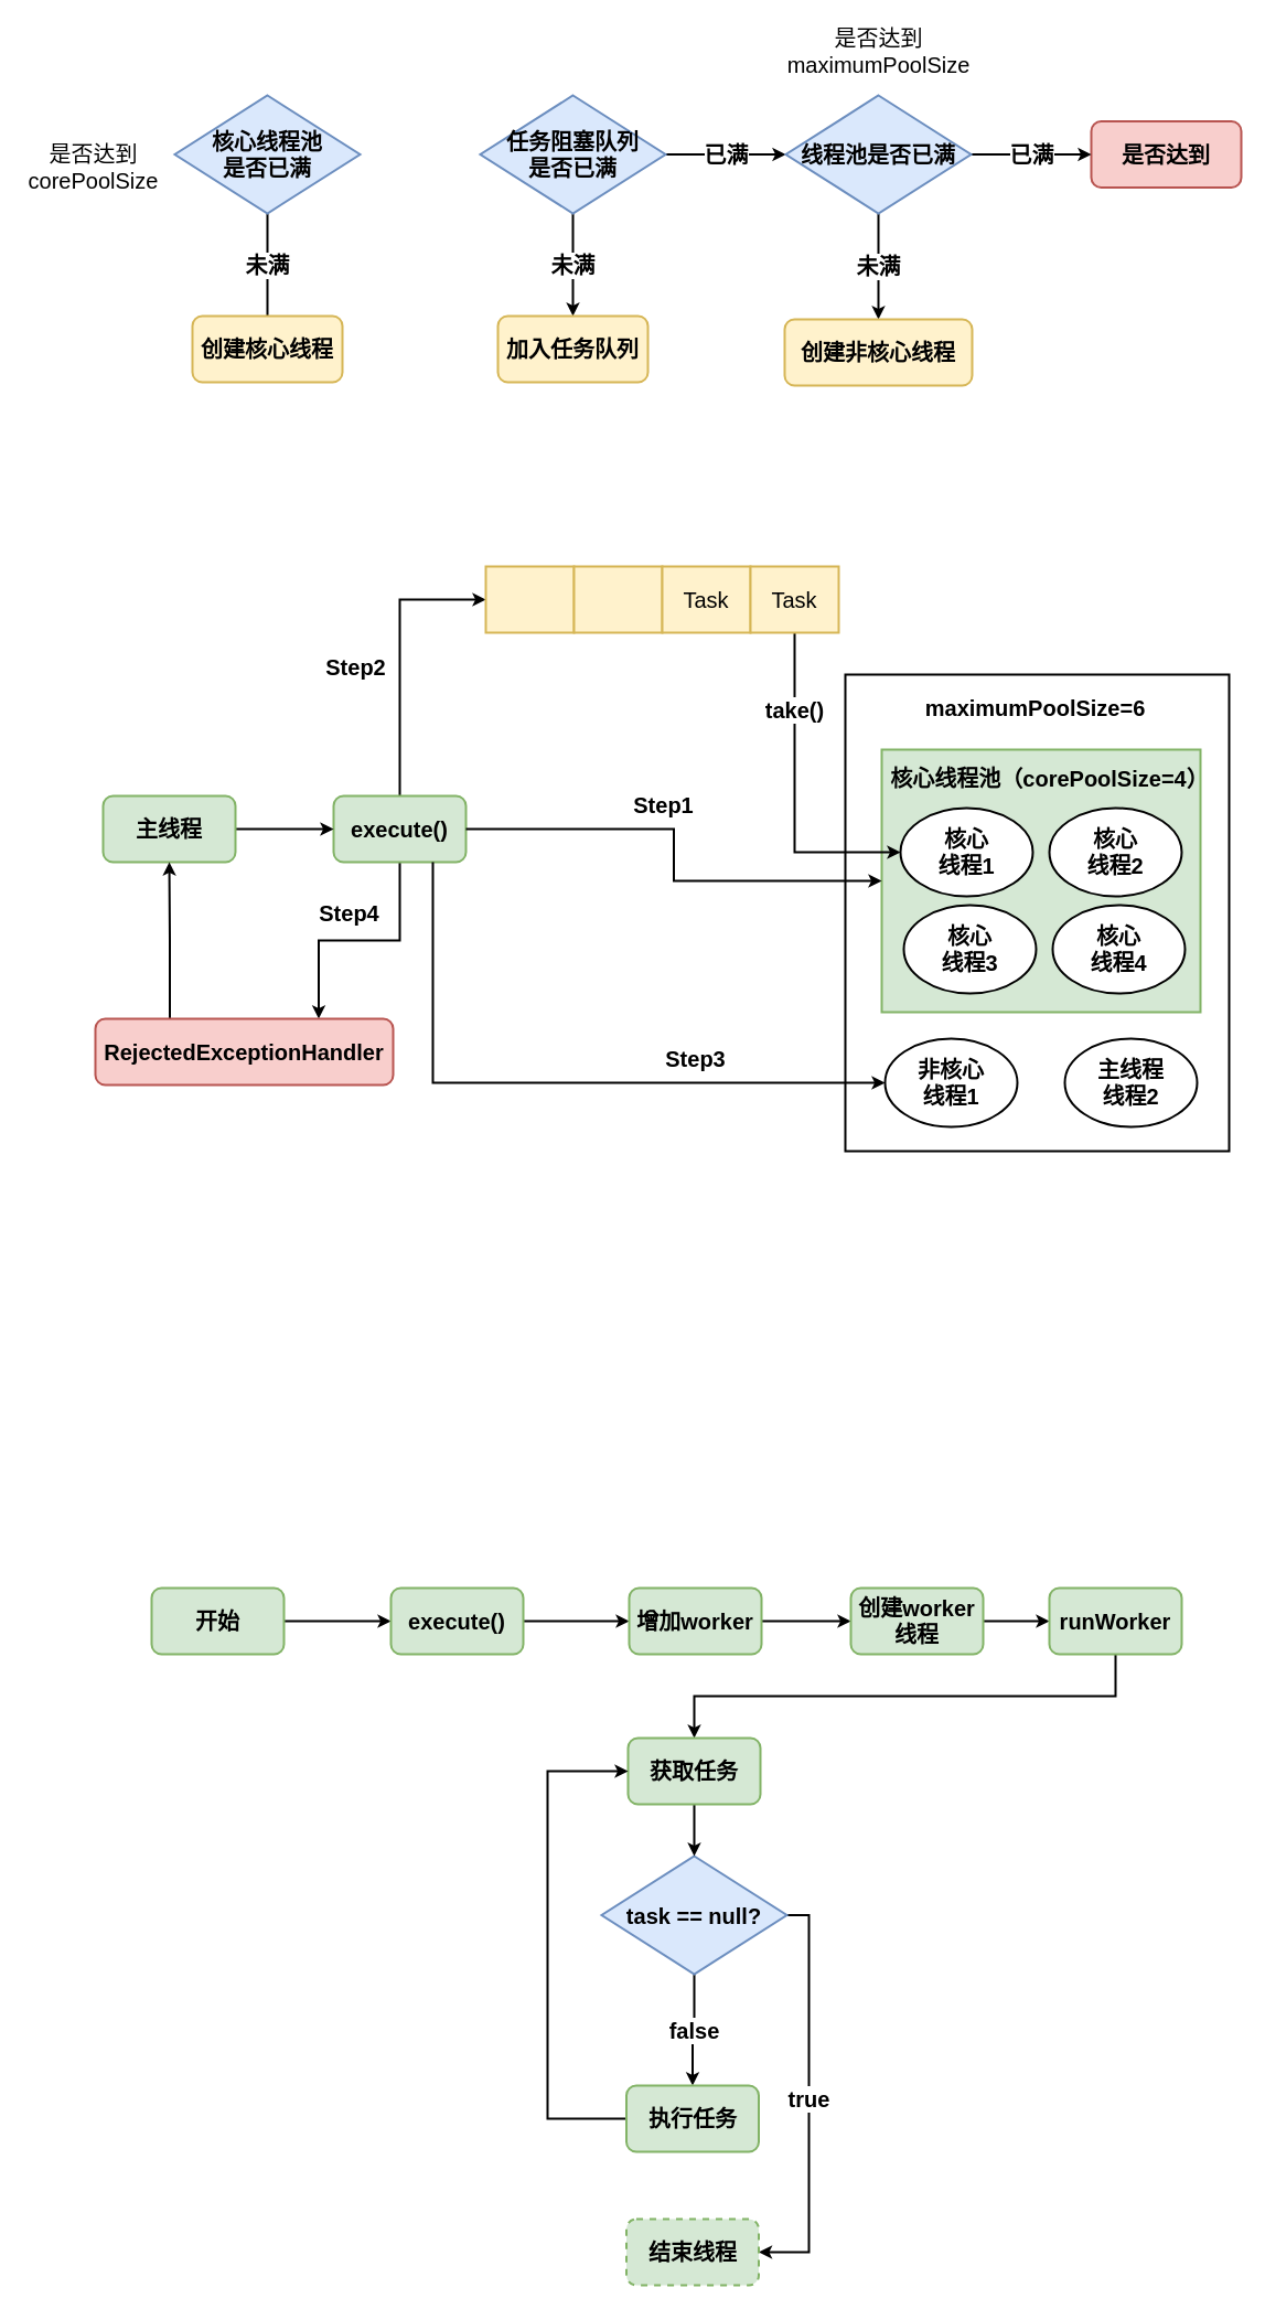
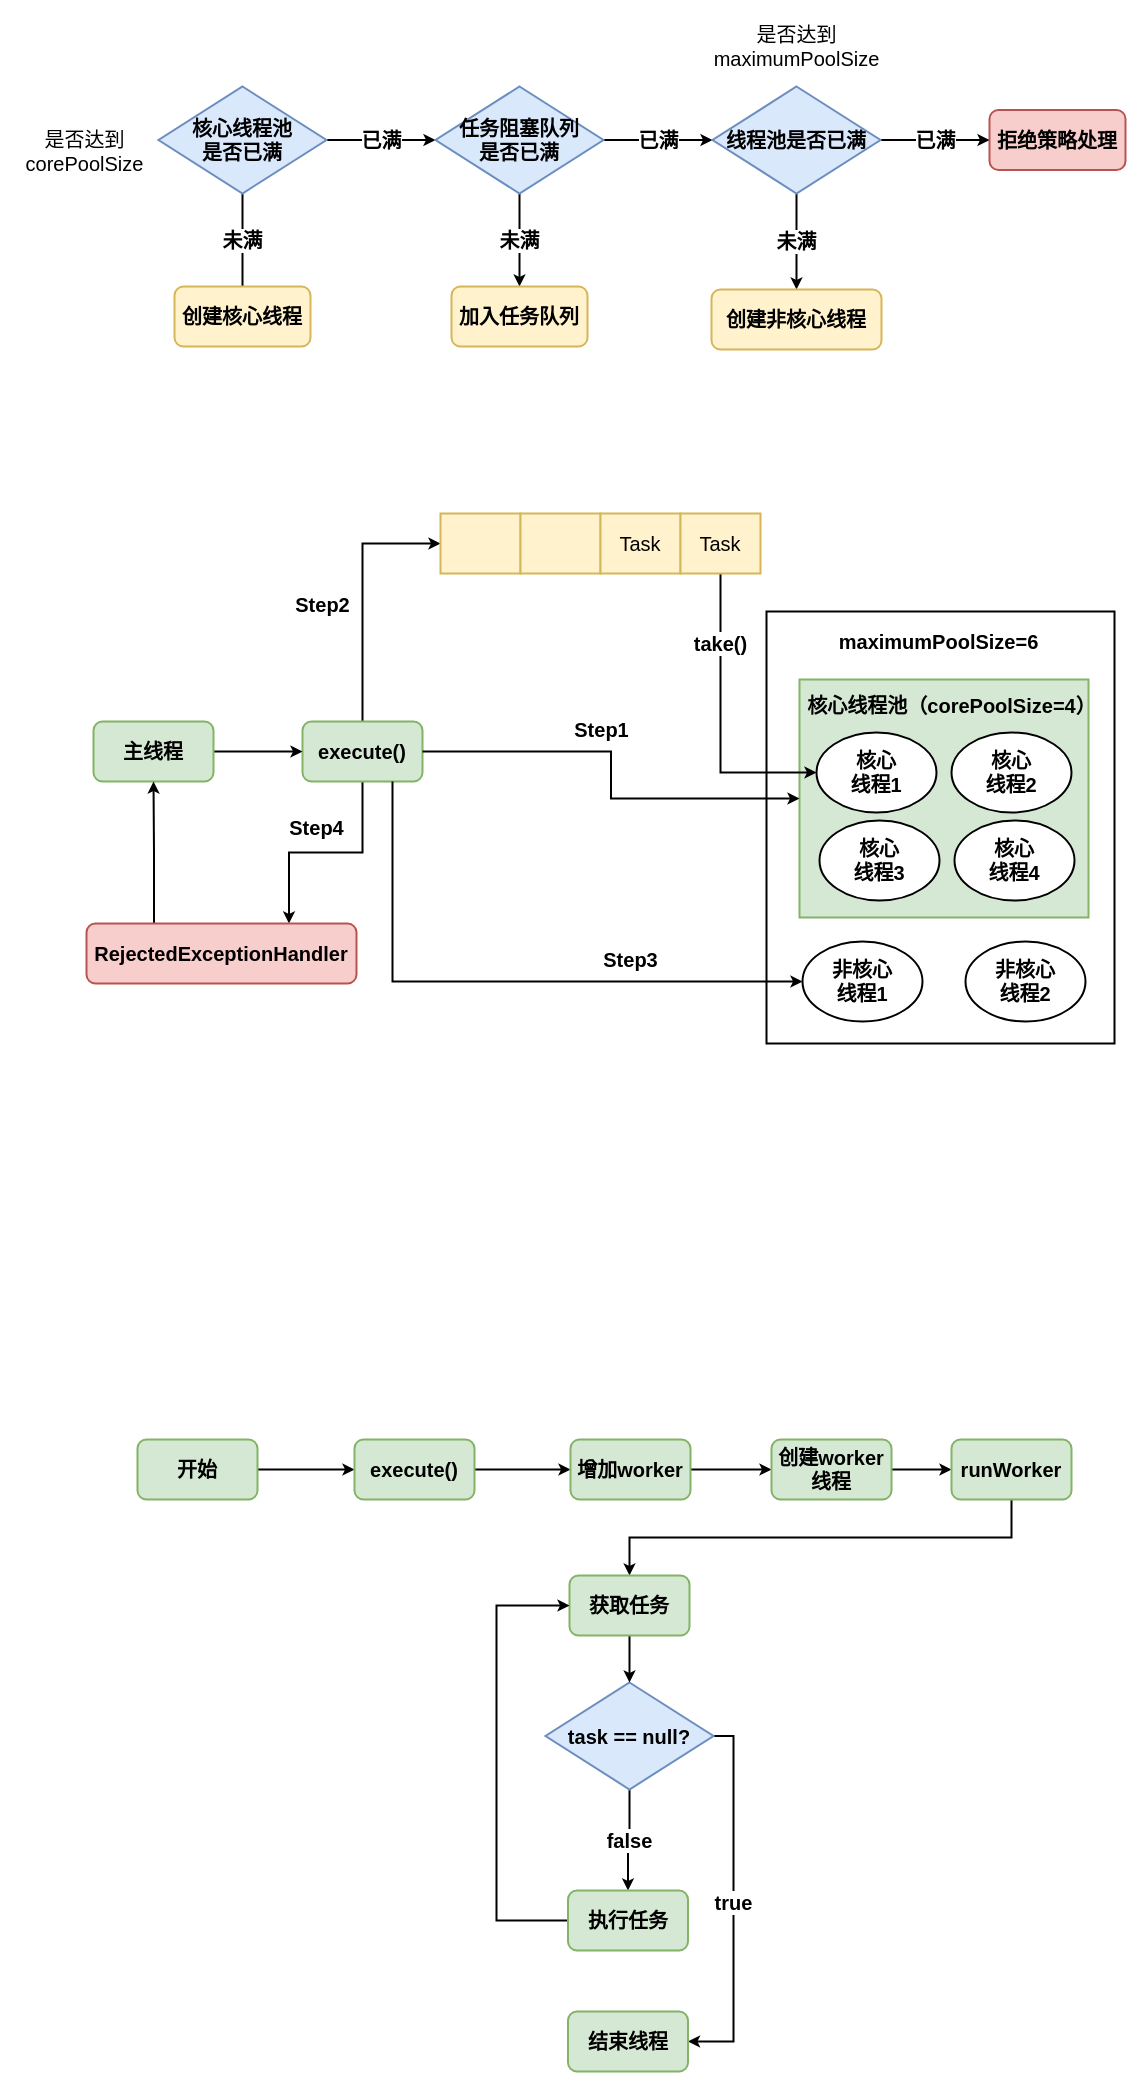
+ <mxCell id="4" value="已满" style="edgeStyle=orthogonalEdgeStyle;rounded=0;orthogonalLoop=1;jettySize=auto;html=1;exitX=1;exitY=0.5;exitDx=0;exitDy=0;strokeWidth=2;fontSize=20;fontStyle=1" parent="1" source="5" target="8" edge="1"><mxGeometry relative="1" as="geometry" /></mxCell>
- <mxCell id="2" value="是否达到" style="rounded=1;whiteSpace=wrap;html=1;fontSize=20;strokeWidth=2;fillColor=#f8cecc;strokeColor=#b85450;fontStyle=1" parent="1" vertex="1"><mxGeometry x="989" y="109.5" width="136" height="60" as="geometry" /></mxCell>
+ <mxCell id="2" value="拒绝策略处理" style="rounded=1;whiteSpace=wrap;html=1;fontSize=20;strokeWidth=2;fillColor=#f8cecc;strokeColor=#b85450;fontStyle=1" parent="1" vertex="1"><mxGeometry x="989" y="109.5" width="136" height="60" as="geometry" /></mxCell>
- <mxCell id="29" value="主线程&lt;br&gt;线程2" style="ellipse;whiteSpace=wrap;html=1;strokeWidth=2;fontSize=20;fontStyle=1" parent="1" vertex="1"><mxGeometry x="965" y="941" width="120" height="80" as="geometry" /></mxCell>
+ <mxCell id="29" value="非核心&lt;br&gt;线程2" style="ellipse;whiteSpace=wrap;html=1;strokeWidth=2;fontSize=20;fontStyle=1" parent="1" vertex="1"><mxGeometry x="965" y="941" width="120" height="80" as="geometry" /></mxCell>
- <mxCell id="62" value="结束线程" style="rounded=1;whiteSpace=wrap;html=1;fontSize=20;strokeWidth=2;fillColor=#d5e8d4;strokeColor=#82b366;fontStyle=1;dashed=1;" parent="1" vertex="1"><mxGeometry x="567.5" y="2011" width="120" height="60" as="geometry" /></mxCell>
+ <mxCell id="62" value="结束线程" style="rounded=1;whiteSpace=wrap;html=1;fontSize=20;strokeWidth=2;fillColor=#d5e8d4;strokeColor=#82b366;fontStyle=1" parent="1" vertex="1"><mxGeometry x="567.5" y="2011" width="120" height="60" as="geometry" /></mxCell>
